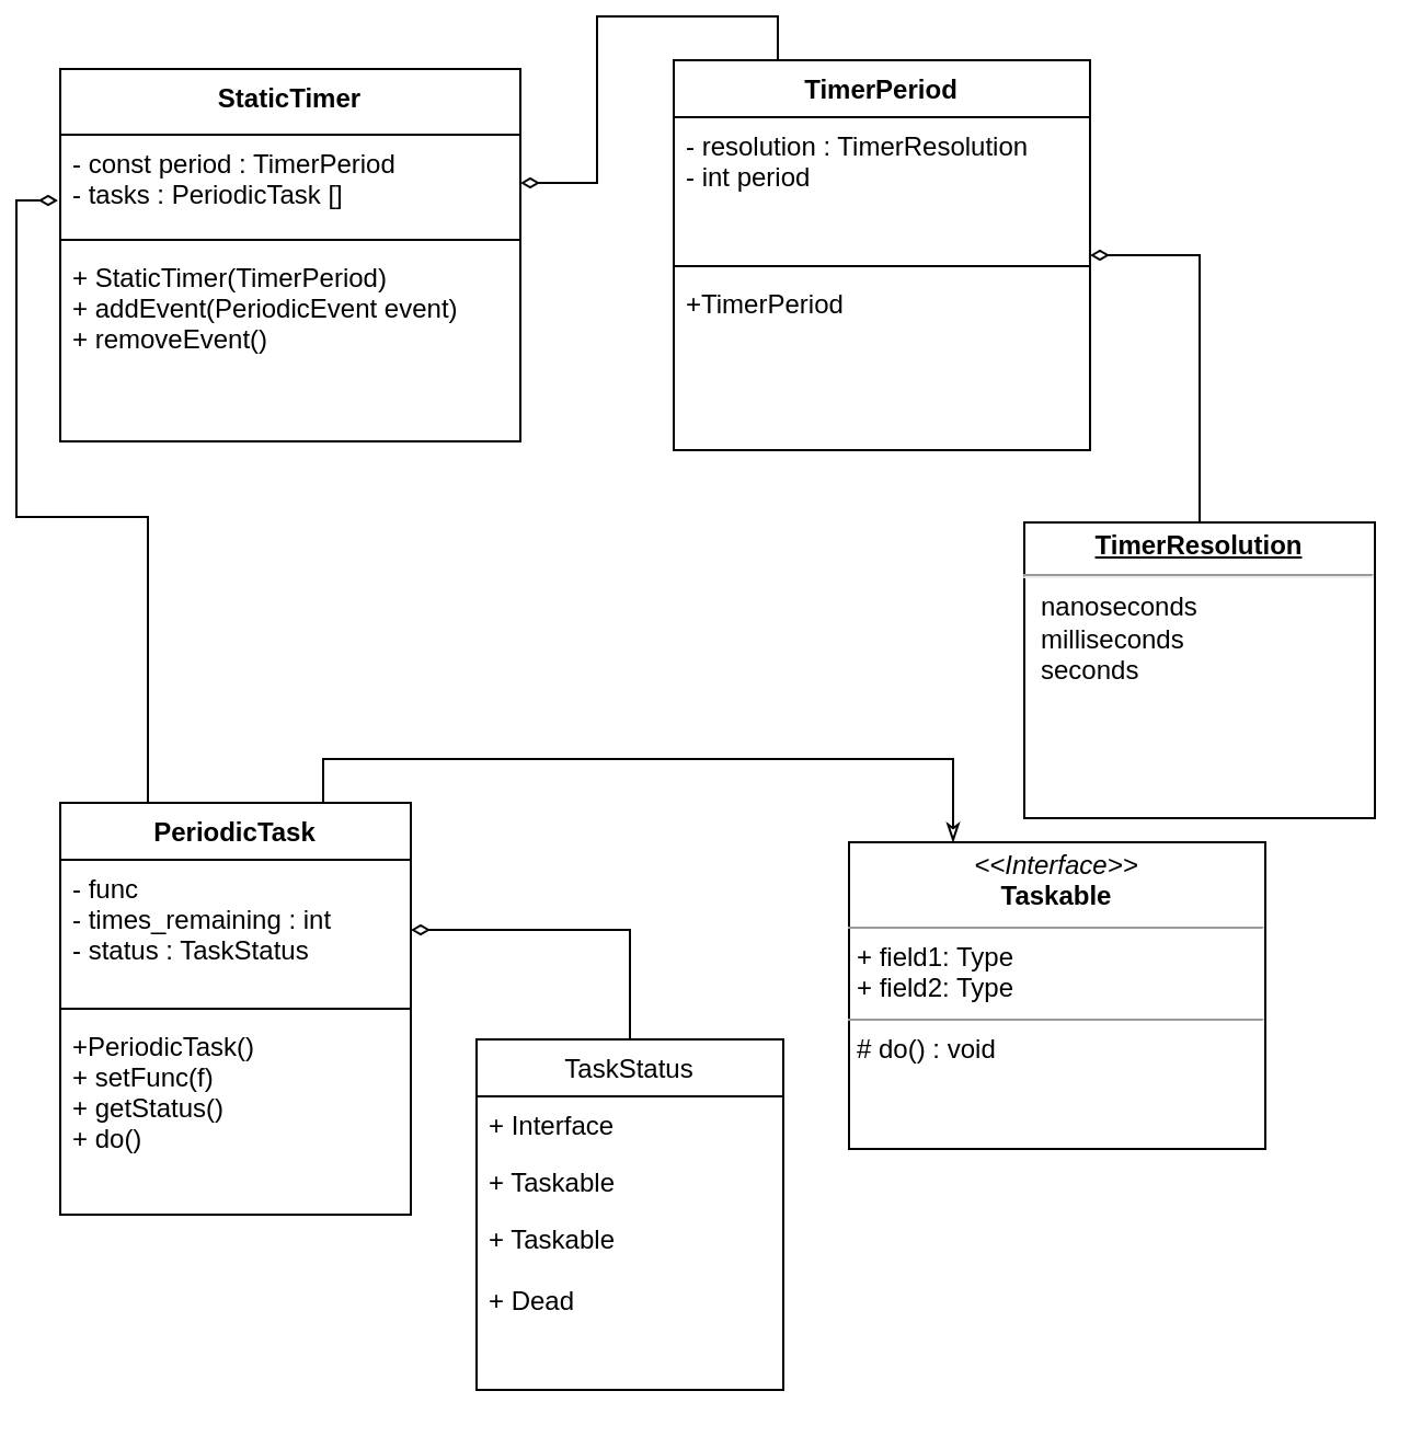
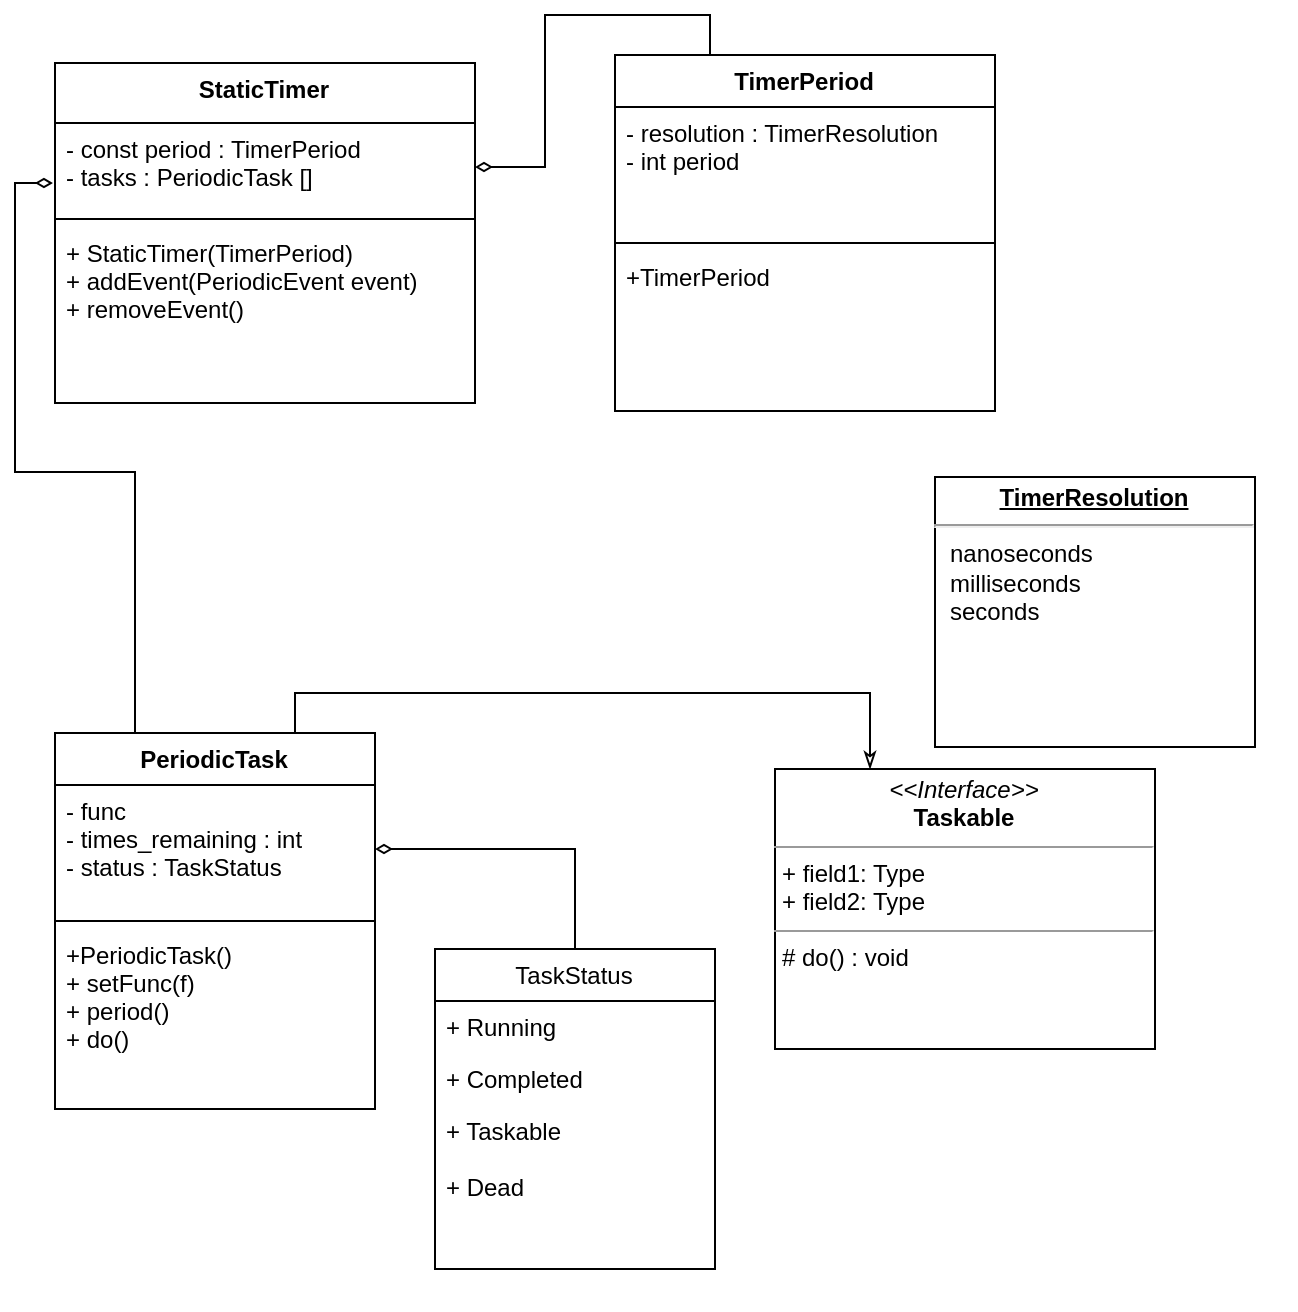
- <mxCell id="2" style="edgeStyle=orthogonalEdgeStyle;rounded=0;orthogonalLoop=1;jettySize=auto;html=1;exitX=0.5;exitY=0;exitDx=0;exitDy=0;entryX=1;entryY=0.5;entryDx=0;entryDy=0;endArrow=diamondThin;endFill=0;" edge="1" parent="1" source="3" target="5"><mxGeometry relative="1" as="geometry" /></mxCell>
- <mxCell id="15" value="+PeriodicTask()&#10;+ setFunc(f)&#10;+ getStatus()&#10;+ do()" style="text;strokeColor=none;fillColor=none;align=left;verticalAlign=top;spacingLeft=4;spacingRight=4;overflow=hidden;rotatable=0;points=[[0,0.5],[1,0.5]];portConstraint=eastwest;" vertex="1" parent="12"><mxGeometry y="98" width="160" height="90" as="geometry" /></mxCell>
+ <mxCell id="15" value="+PeriodicTask()&#10;+ setFunc(f)&#10;+ period()&#10;+ do()" style="text;strokeColor=none;fillColor=none;align=left;verticalAlign=top;spacingLeft=4;spacingRight=4;overflow=hidden;rotatable=0;points=[[0,0.5],[1,0.5]];portConstraint=eastwest;" vertex="1" parent="12"><mxGeometry y="98" width="160" height="90" as="geometry" /></mxCell>
- <mxCell id="22" value="+ Interface" style="text;strokeColor=none;fillColor=none;align=left;verticalAlign=top;spacingLeft=4;spacingRight=4;overflow=hidden;rotatable=0;points=[[0,0.5],[1,0.5]];portConstraint=eastwest;" vertex="1" parent="21"><mxGeometry y="26" width="140" height="26" as="geometry" /></mxCell>
+ <mxCell id="22" value="+ Running" style="text;strokeColor=none;fillColor=none;align=left;verticalAlign=top;spacingLeft=4;spacingRight=4;overflow=hidden;rotatable=0;points=[[0,0.5],[1,0.5]];portConstraint=eastwest;" vertex="1" parent="21"><mxGeometry y="26" width="140" height="26" as="geometry" /></mxCell>
- <mxCell id="23" value="+ Taskable" style="text;strokeColor=none;fillColor=none;align=left;verticalAlign=top;spacingLeft=4;spacingRight=4;overflow=hidden;rotatable=0;points=[[0,0.5],[1,0.5]];portConstraint=eastwest;" vertex="1" parent="21"><mxGeometry y="52" width="140" height="26" as="geometry" /></mxCell>
+ <mxCell id="23" value="+ Completed" style="text;strokeColor=none;fillColor=none;align=left;verticalAlign=top;spacingLeft=4;spacingRight=4;overflow=hidden;rotatable=0;points=[[0,0.5],[1,0.5]];portConstraint=eastwest;" vertex="1" parent="21"><mxGeometry y="52" width="140" height="26" as="geometry" /></mxCell>
